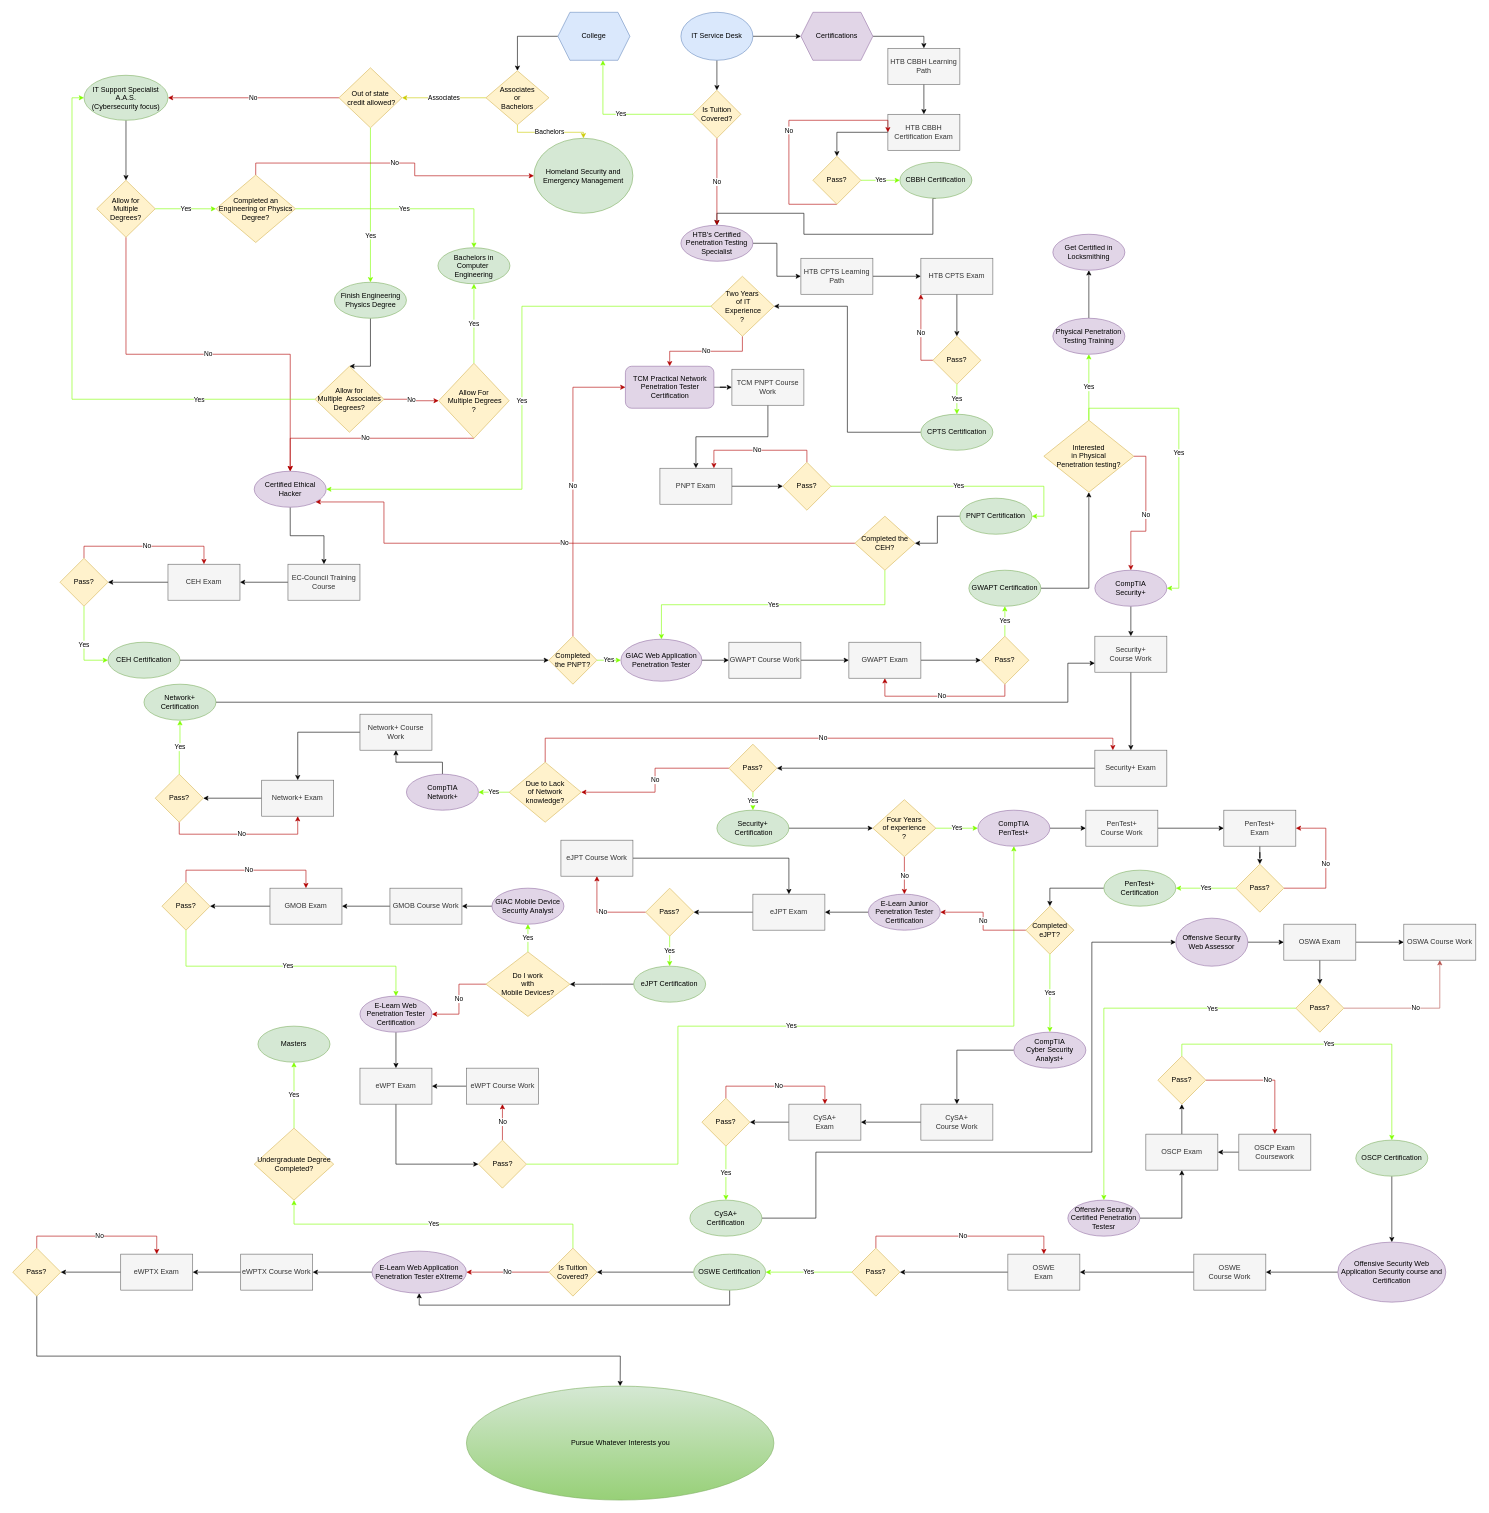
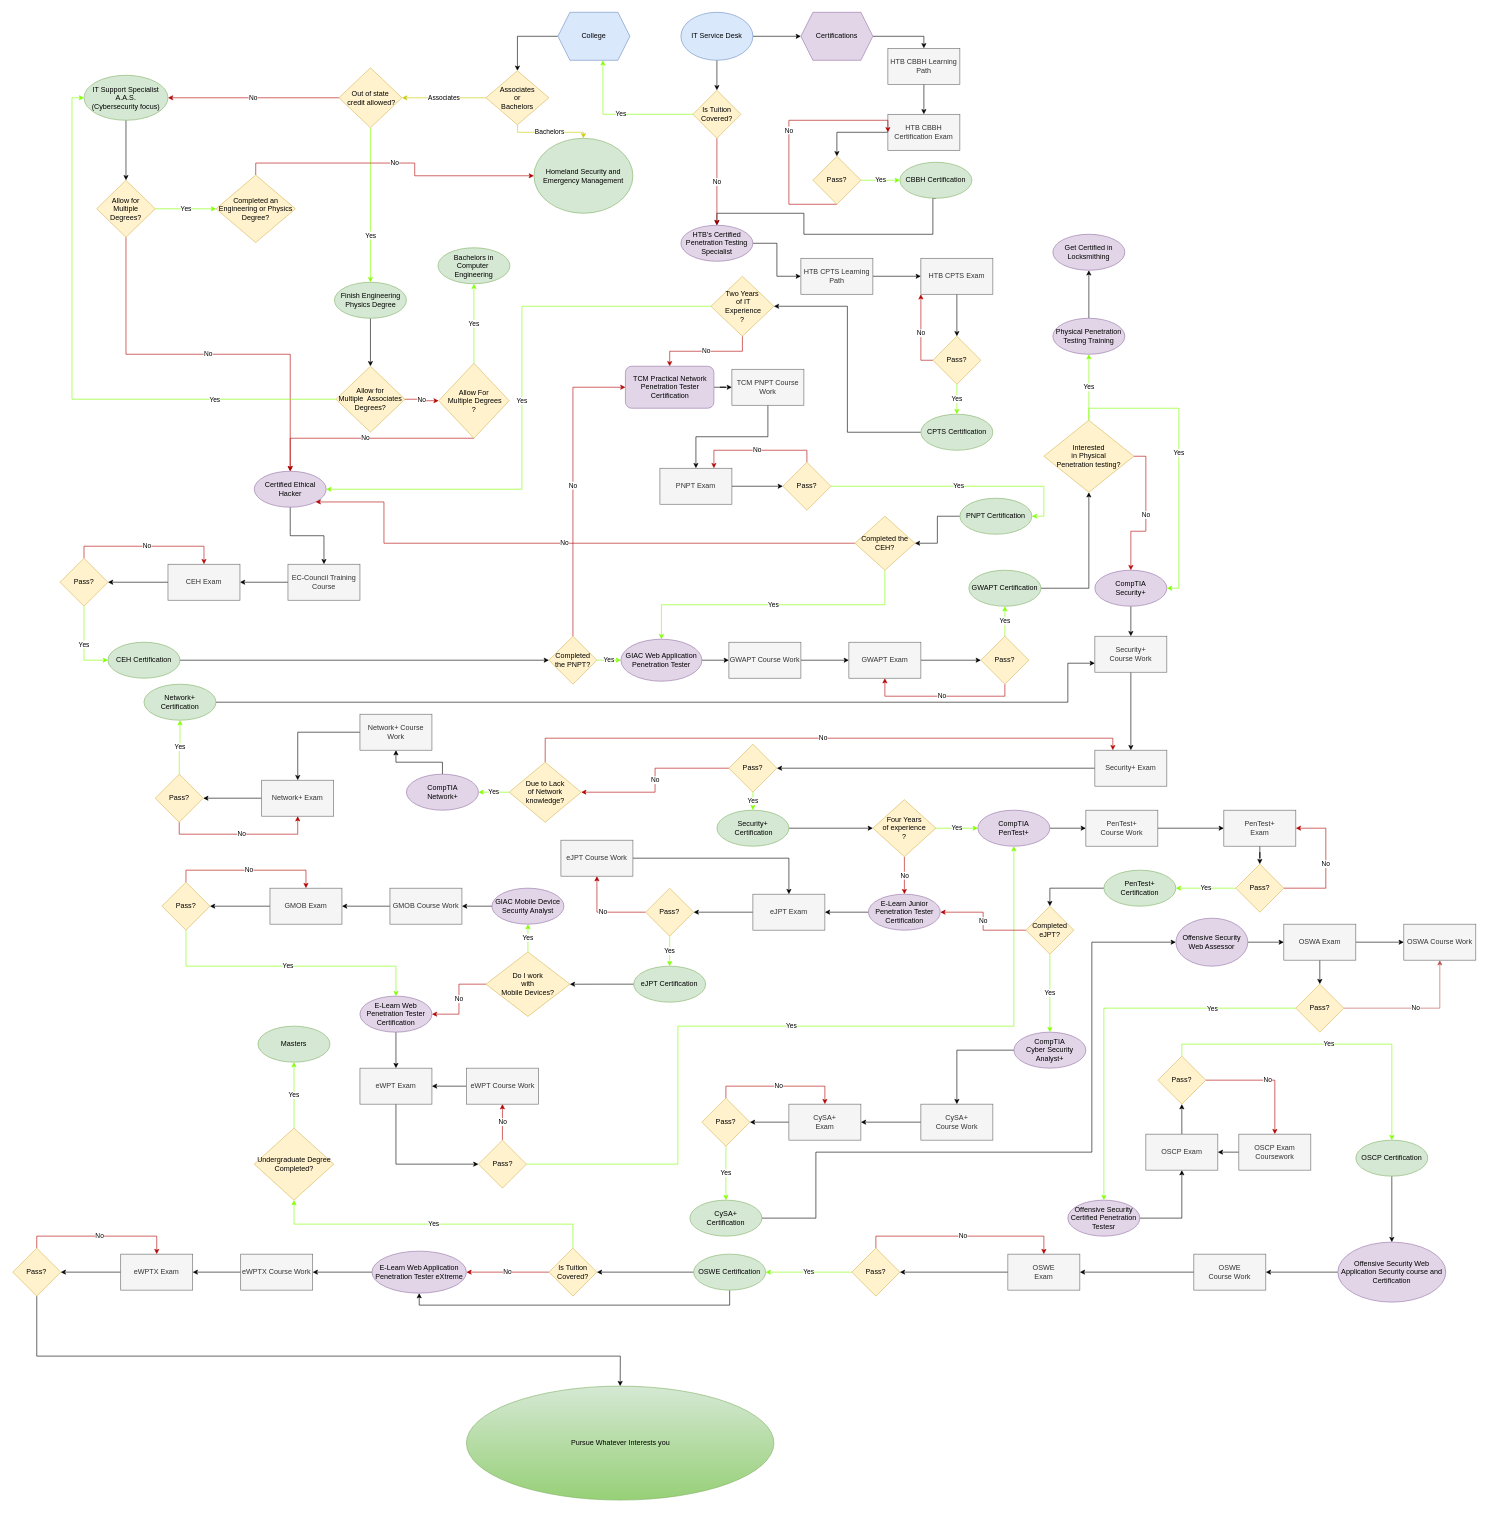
- <mxCell id="165" value="Yes" style="edgeStyle=orthogonalEdgeStyle;rounded=0;orthogonalLoop=1;jettySize=auto;html=1;exitX=1;exitY=0.5;exitDx=0;exitDy=0;entryX=0.5;entryY=0;entryDx=0;entryDy=0;strokeColor=#80FF00;" parent="1" source="167" target="164" edge="1"><mxGeometry relative="1" as="geometry" /></mxCell>
- <mxCell id="38" value="Allow for &lt;br&gt;Multiple&amp;nbsp; Associates Degrees?" style="rhombus;whiteSpace=wrap;html=1;fillColor=#fff2cc;strokeColor=#d6b656;" parent="1" vertex="1"><mxGeometry x="524" y="610" width="115" height="110" as="geometry" /></mxCell>
+ <mxCell id="38" value="Allow for &lt;br&gt;Multiple&amp;nbsp; Associates Degrees?" style="rhombus;whiteSpace=wrap;html=1;fillColor=#fff2cc;strokeColor=#d6b656;" parent="1" vertex="1"><mxGeometry x="559" y="610" width="115" height="110" as="geometry" /></mxCell>
